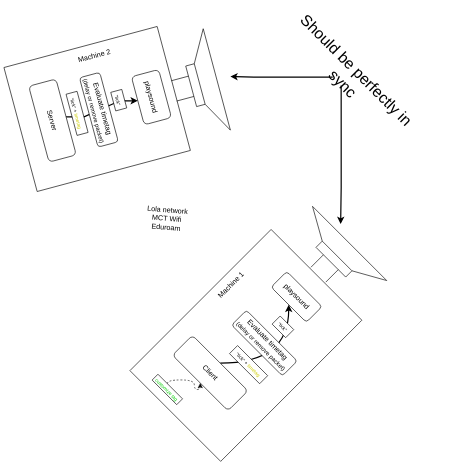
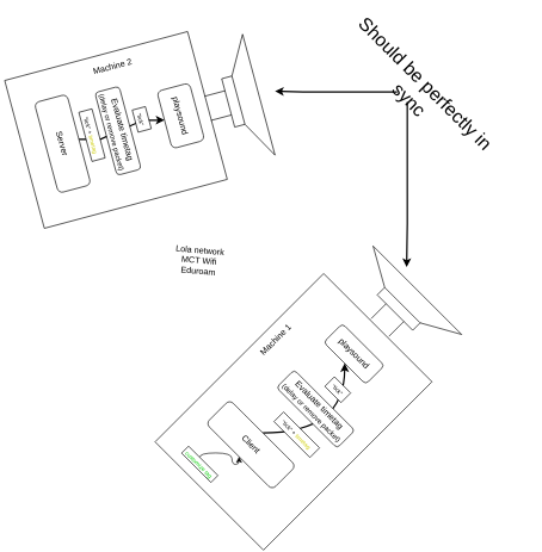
- <mxCell id="24" style="edgeStyle=orthogonalEdgeStyle;rounded=0;orthogonalLoop=1;jettySize=auto;html=1;entryX=0.5;entryY=1;entryDx=0;entryDy=0;curved=1;dashed=1;" edge="1" parent="1" source="25" target="20"><mxGeometry relative="1" as="geometry"><Array as="points"><mxPoint x="277.996" y="603.999" /><mxPoint x="322.996" y="603.999" /><mxPoint x="322.996" y="619.999" /><mxPoint x="332.996" y="619.999" /></Array></mxGeometry></mxCell>
+ <mxCell id="24" style="edgeStyle=orthogonalEdgeStyle;rounded=0;orthogonalLoop=1;jettySize=auto;html=1;entryX=0.5;entryY=1;entryDx=0;entryDy=0;curved=1;" edge="1" parent="1" source="25" target="20"><mxGeometry relative="1" as="geometry"><Array as="points"><mxPoint x="277.996" y="603.999" /><mxPoint x="322.996" y="603.999" /><mxPoint x="322.996" y="619.999" /><mxPoint x="332.996" y="619.999" /></Array></mxGeometry></mxCell>
